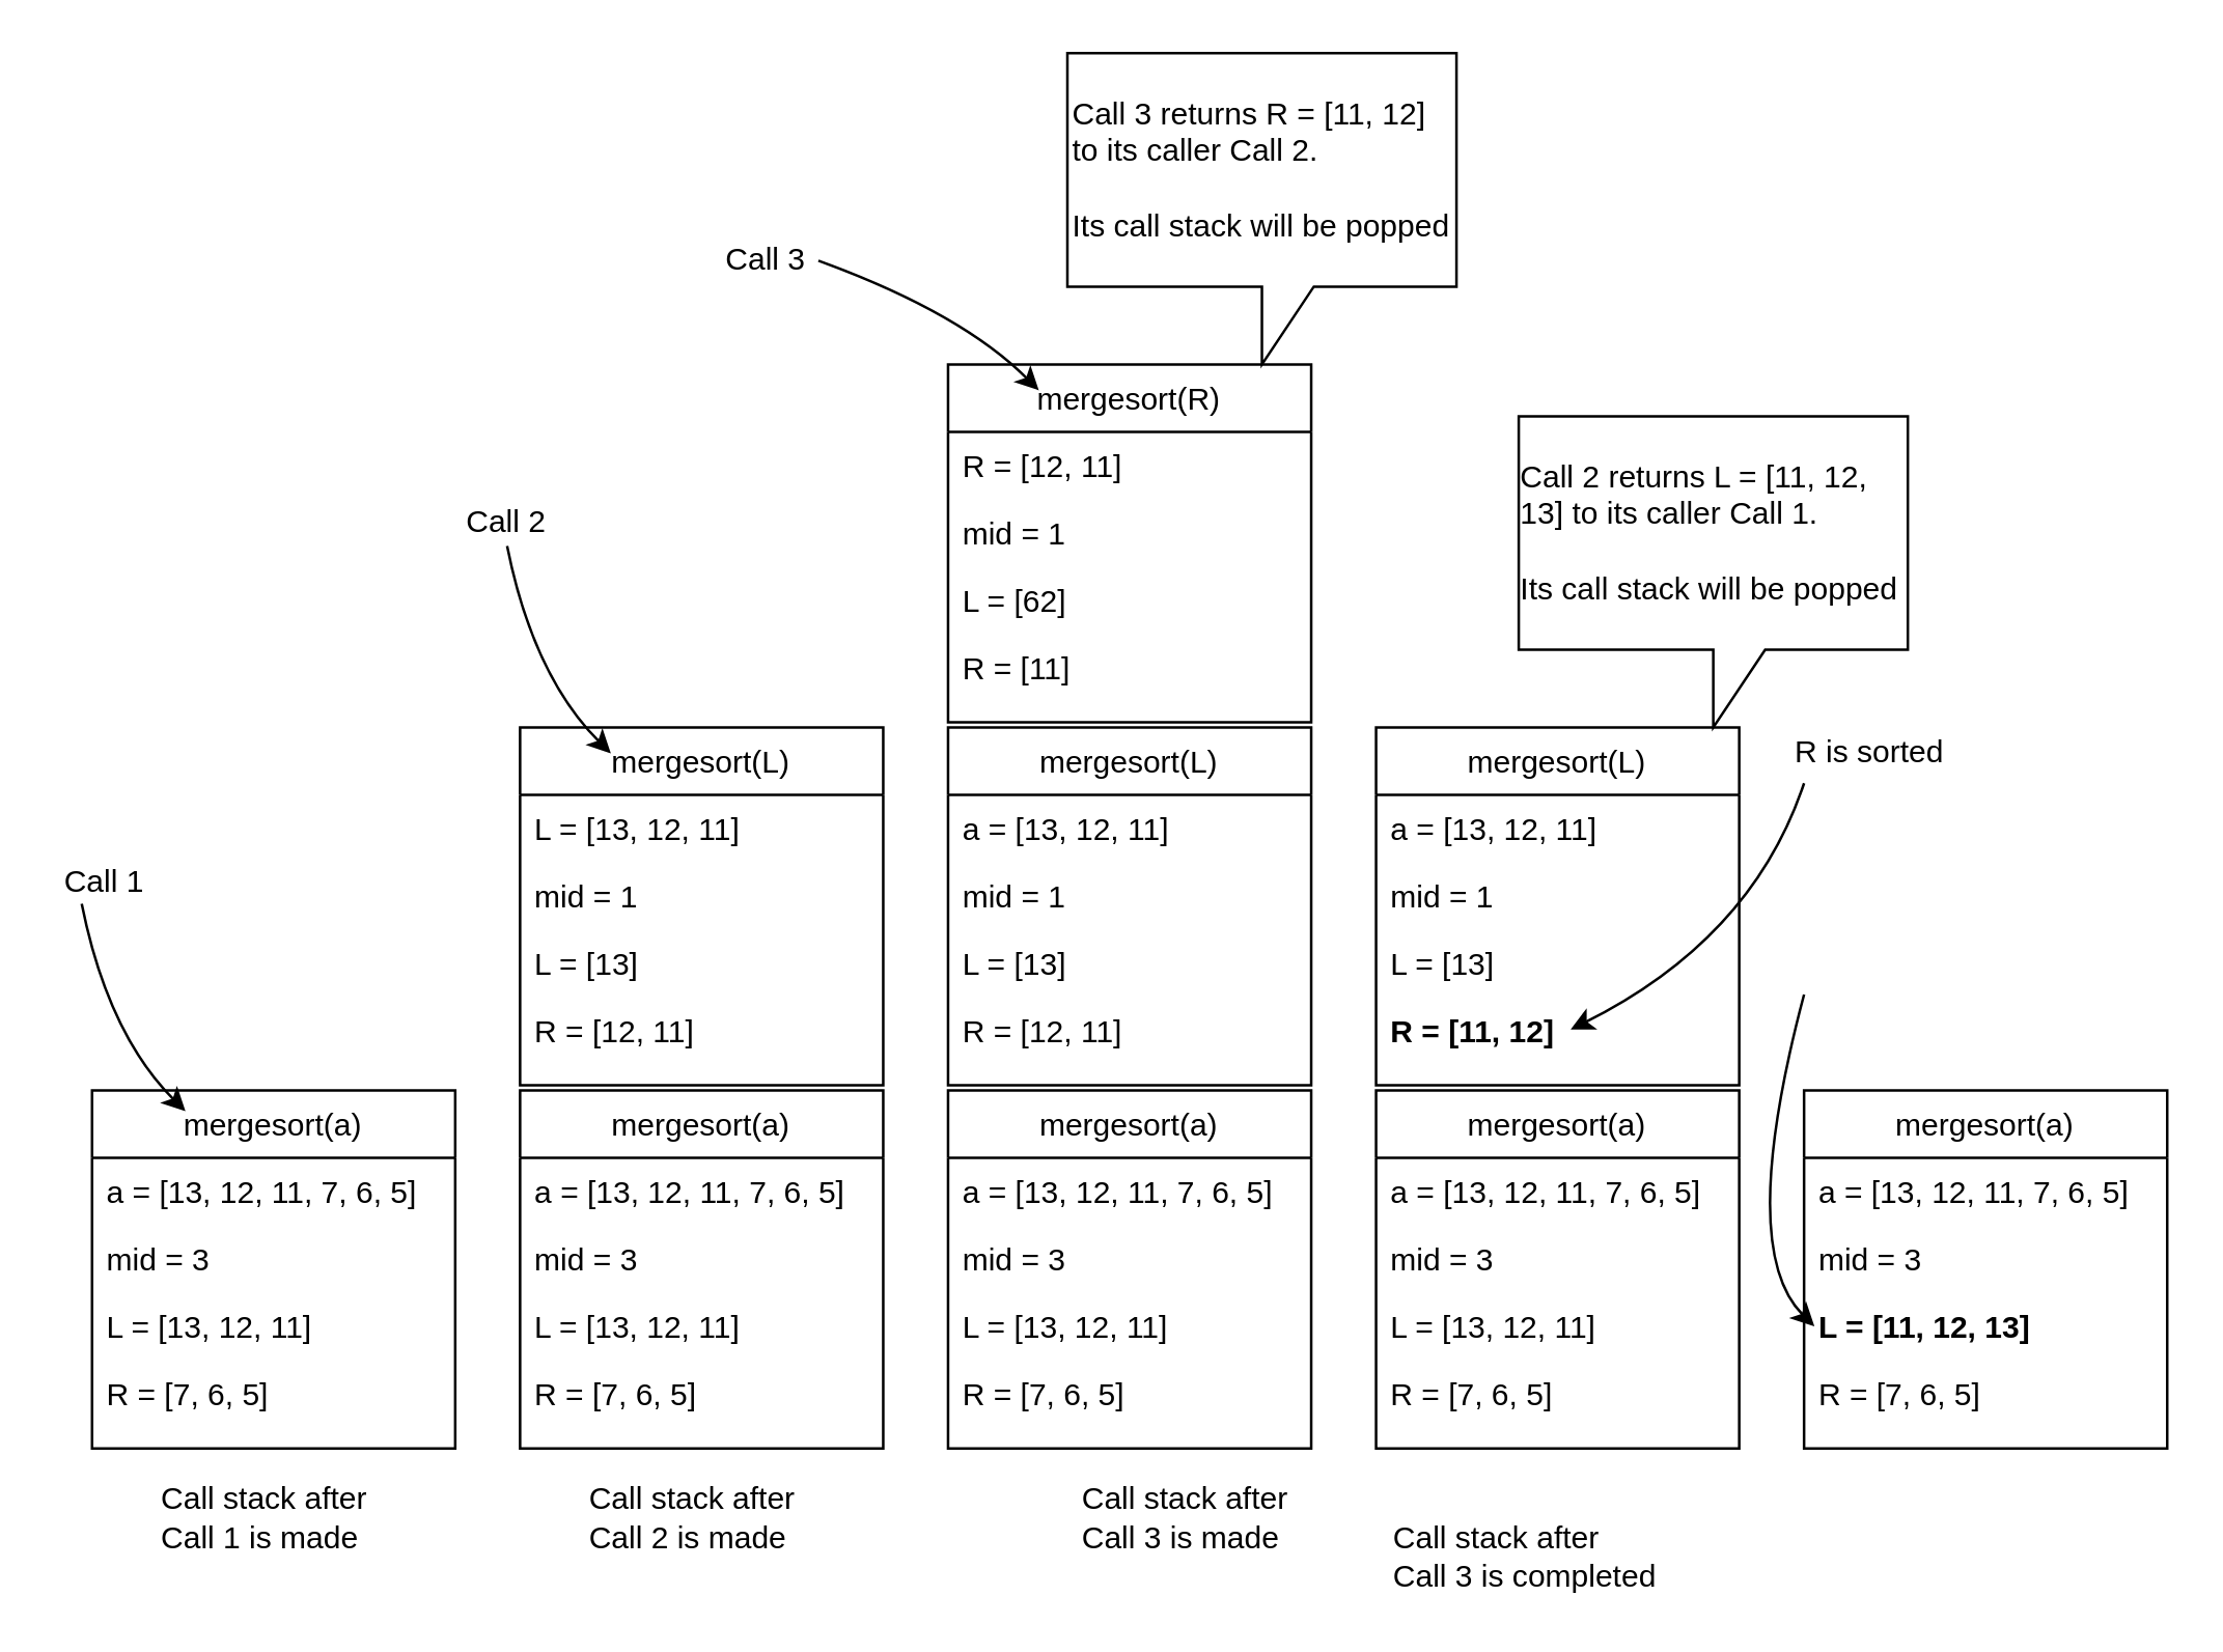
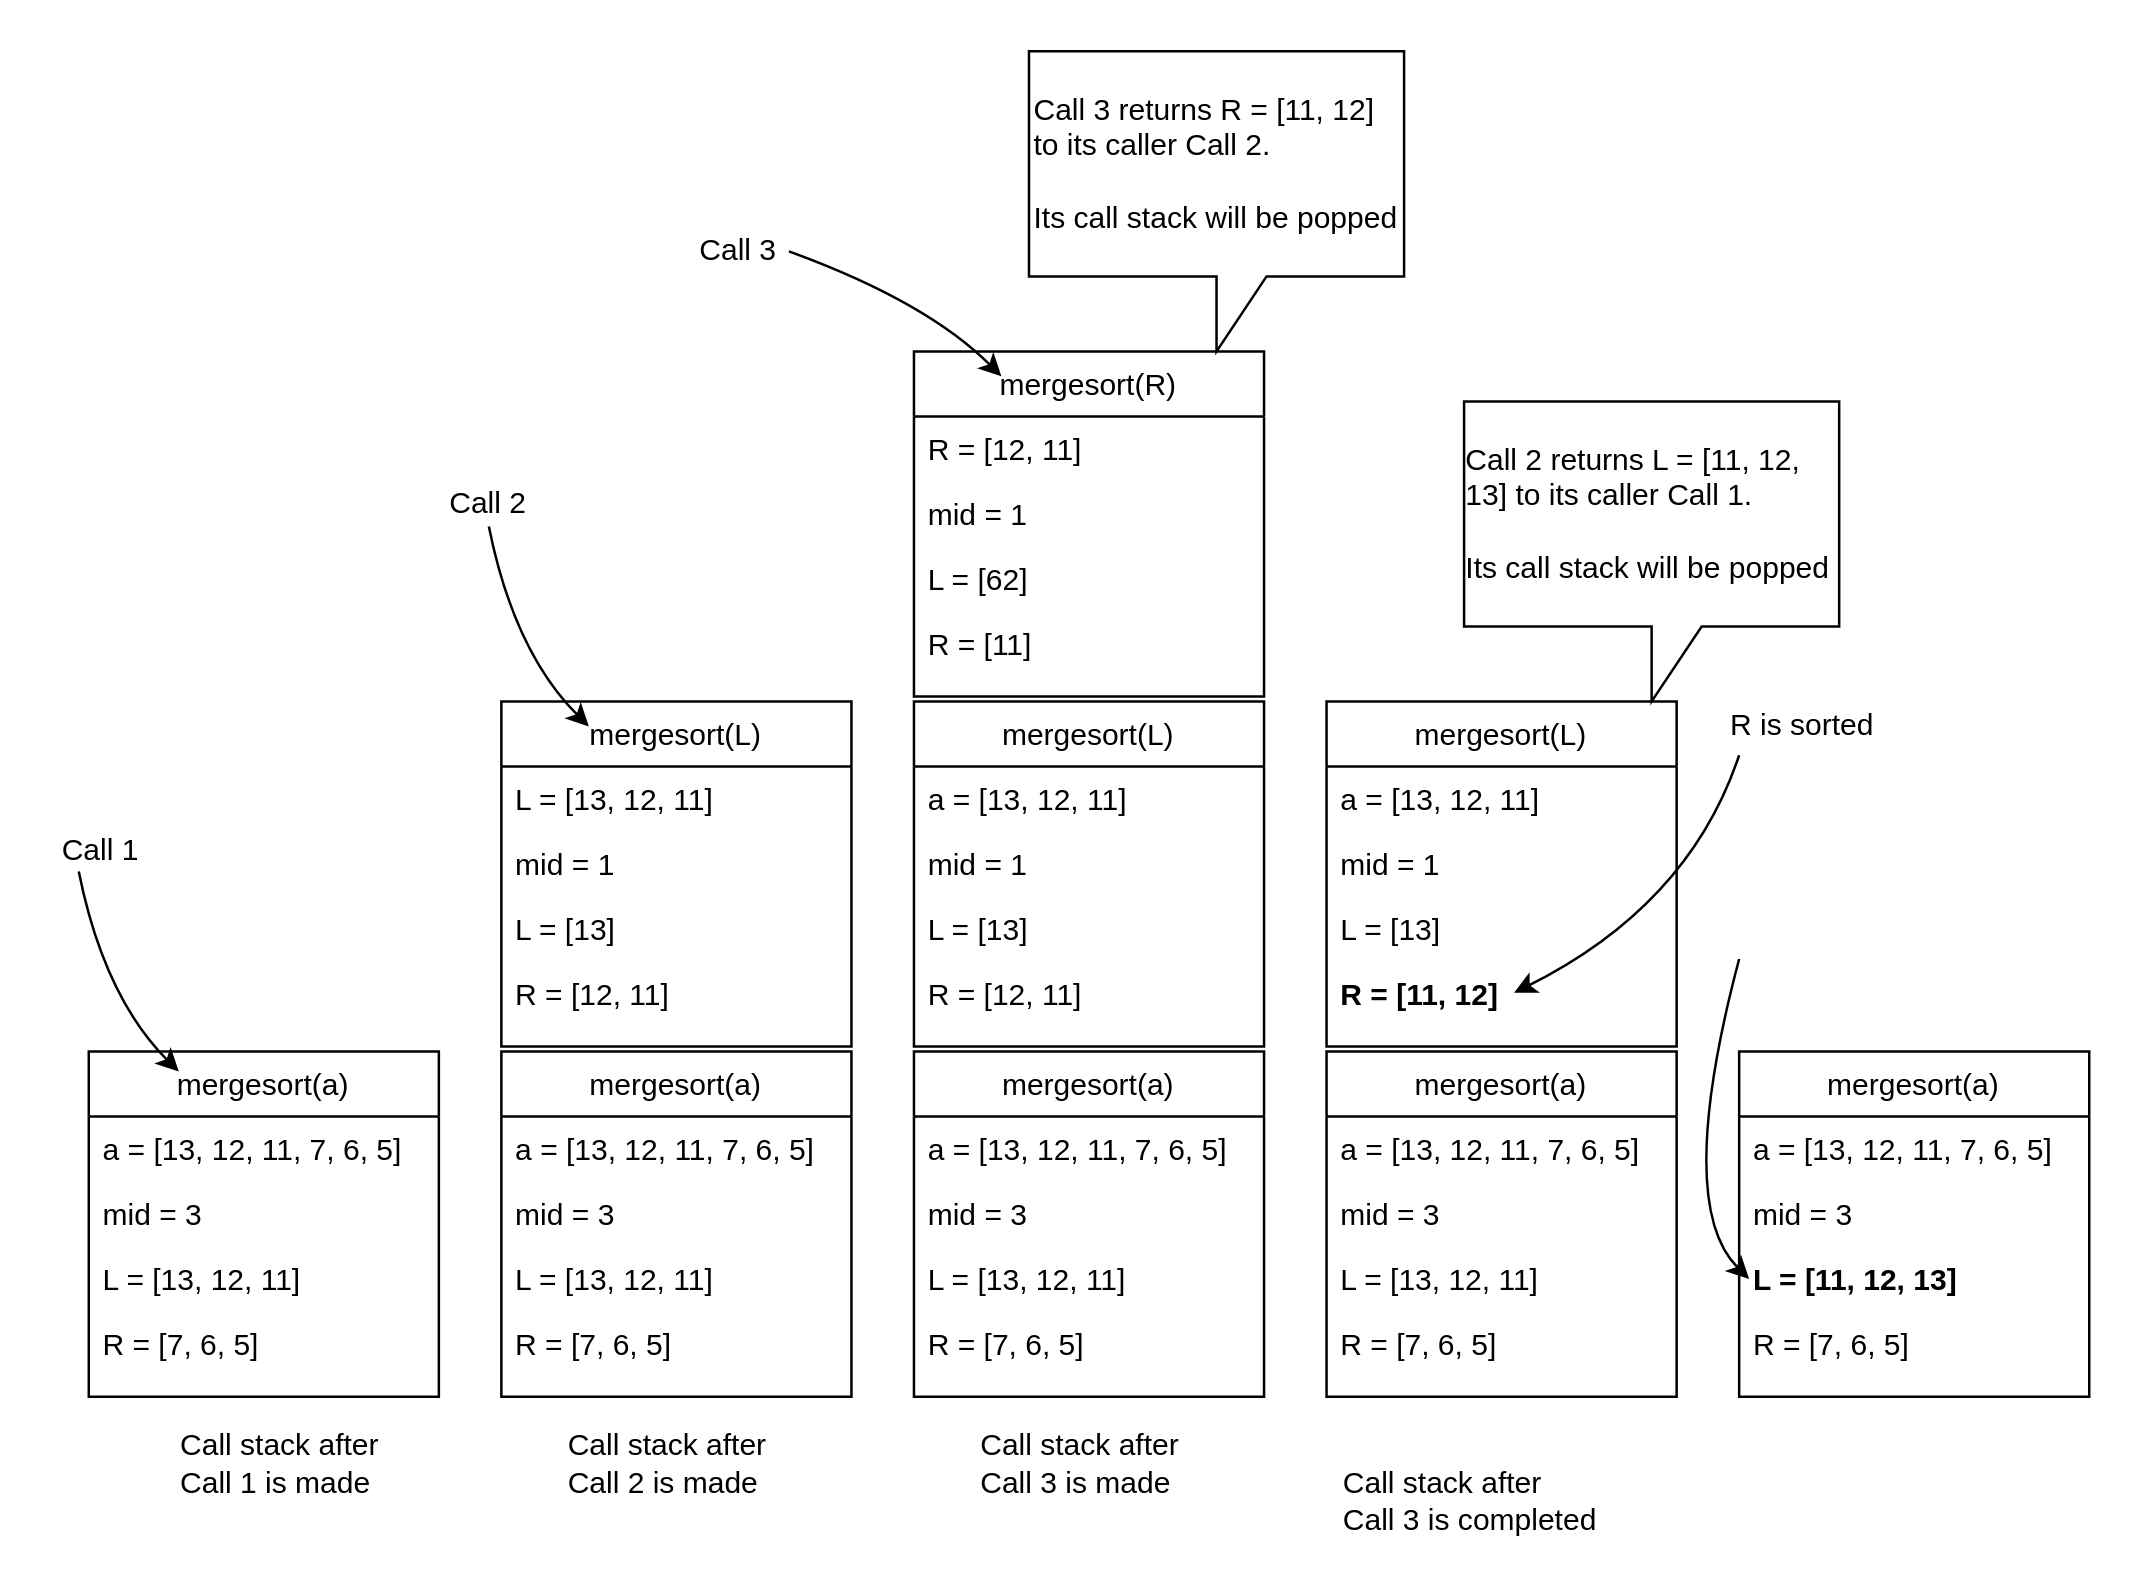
- <mxCell id="52" value="&lt;font style=&quot;font-size: 12px&quot;&gt;Call stack after &lt;br&gt;Call 1 is made&lt;/font&gt;" style="text;html=1;align=left;verticalAlign=middle;resizable=0;points=[];autosize=1;" vertex="1" parent="1"><mxGeometry x="60" y="570" width="90" height="30" as="geometry" /></mxCell>
+ <mxCell id="52" value="&lt;font style=&quot;font-size: 12px&quot;&gt;Call stack after &lt;br&gt;Call 1 is made&lt;/font&gt;" style="text;html=1;align=left;verticalAlign=middle;resizable=0;points=[];autosize=1;" vertex="1" parent="1"><mxGeometry x="70" y="570" width="90" height="30" as="geometry" /></mxCell>
- <mxCell id="54" value="&lt;font style=&quot;font-size: 12px&quot;&gt;Call stack after &lt;br&gt;Call 3 is made&lt;/font&gt;" style="text;html=1;align=left;verticalAlign=middle;resizable=0;points=[];autosize=1;" vertex="1" parent="1"><mxGeometry x="415" y="570" width="90" height="30" as="geometry" /></mxCell>
+ <mxCell id="54" value="&lt;font style=&quot;font-size: 12px&quot;&gt;Call stack after &lt;br&gt;Call 3 is made&lt;/font&gt;" style="text;html=1;align=left;verticalAlign=middle;resizable=0;points=[];autosize=1;" vertex="1" parent="1"><mxGeometry x="390" y="570" width="90" height="30" as="geometry" /></mxCell>
